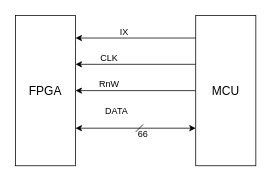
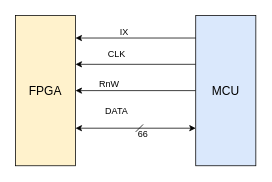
- <mxCell id="11" value="CLK" style="text;html=1;align=center;verticalAlign=middle;whiteSpace=wrap;rounded=0;" vertex="1" parent="1"><mxGeometry x="125" y="67" width="40" height="20" as="geometry" /></mxCell>
+ <mxCell id="11" value="CLK" style="text;html=1;align=center;verticalAlign=middle;whiteSpace=wrap;rounded=0;" vertex="1" parent="1"><mxGeometry x="135" y="62" width="40" height="20" as="geometry" /></mxCell>
- <mxCell id="2" value="&lt;font style=&quot;font-size: 16px;&quot;&gt;FPGA&lt;/font&gt;" style="rounded=0;whiteSpace=wrap;html=1;" vertex="1" parent="1"><mxGeometry x="20" y="20" width="80" height="200" as="geometry" /></mxCell>
+ <mxCell id="2" value="&lt;font style=&quot;font-size: 16px;&quot;&gt;FPGA&lt;/font&gt;" style="rounded=0;whiteSpace=wrap;html=1;fillColor=#fff2cc;" vertex="1" parent="1"><mxGeometry x="20" y="20" width="80" height="200" as="geometry" /></mxCell>
- <mxCell id="6" value="&lt;font style=&quot;font-size: 16px;&quot;&gt;MCU&lt;/font&gt;" style="rounded=0;whiteSpace=wrap;html=1;" vertex="1" parent="1"><mxGeometry x="260" y="20" width="80" height="200" as="geometry" /></mxCell>
+ <mxCell id="6" value="&lt;font style=&quot;font-size: 16px;&quot;&gt;MCU&lt;/font&gt;" style="rounded=0;whiteSpace=wrap;html=1;fillColor=#dae8fc;" vertex="1" parent="1"><mxGeometry x="260" y="20" width="80" height="200" as="geometry" /></mxCell>
